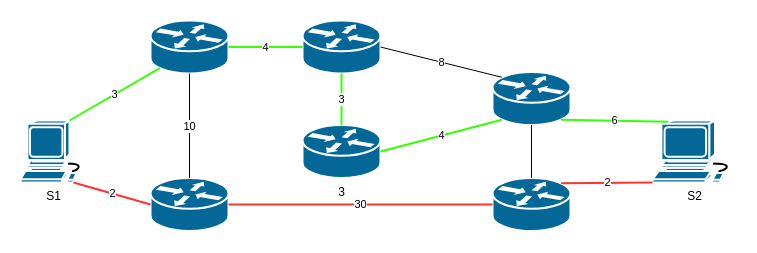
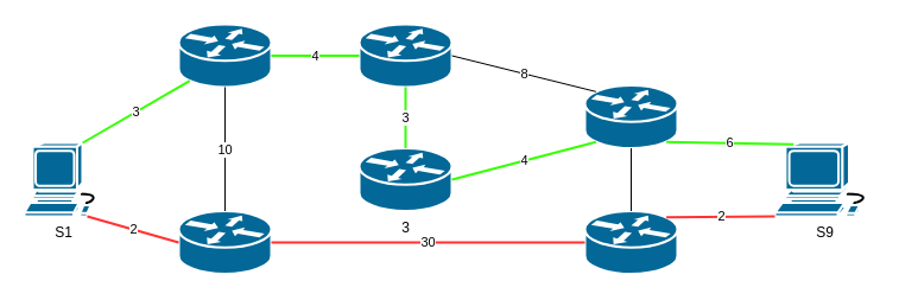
- <mxCell id="3" value="S2" style="shape=mxgraph.cisco.computers_and_peripherals.workstation;html=1;pointerEvents=1;dashed=0;fillColor=#036897;strokeColor=#ffffff;strokeWidth=2;verticalLabelPosition=bottom;verticalAlign=top;align=center;outlineConnect=0;" parent="1" vertex="1"><mxGeometry x="652" y="120" width="83" height="62" as="geometry" /></mxCell>
+ <mxCell id="3" value="S9" style="shape=mxgraph.cisco.computers_and_peripherals.workstation;html=1;pointerEvents=1;dashed=0;fillColor=#036897;strokeColor=#ffffff;strokeWidth=2;verticalLabelPosition=bottom;verticalAlign=top;align=center;outlineConnect=0;" parent="1" vertex="1"><mxGeometry x="652" y="120" width="83" height="62" as="geometry" /></mxCell>
